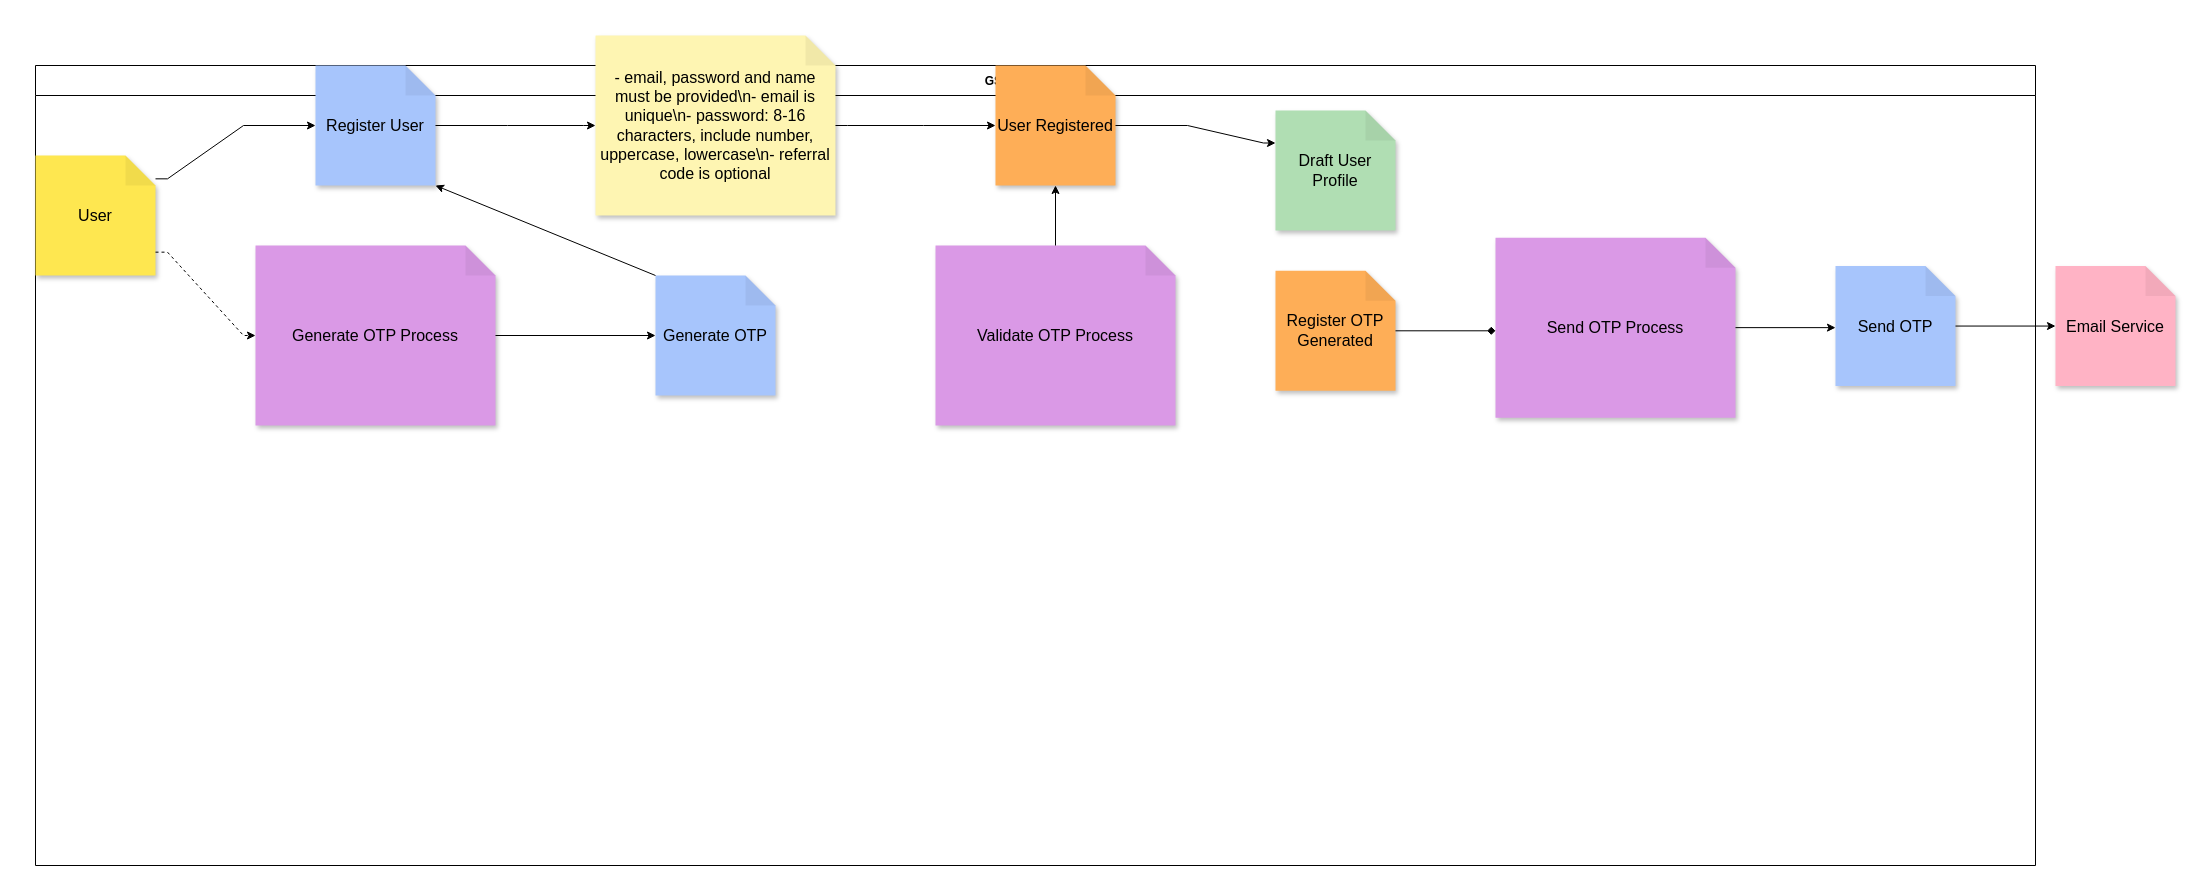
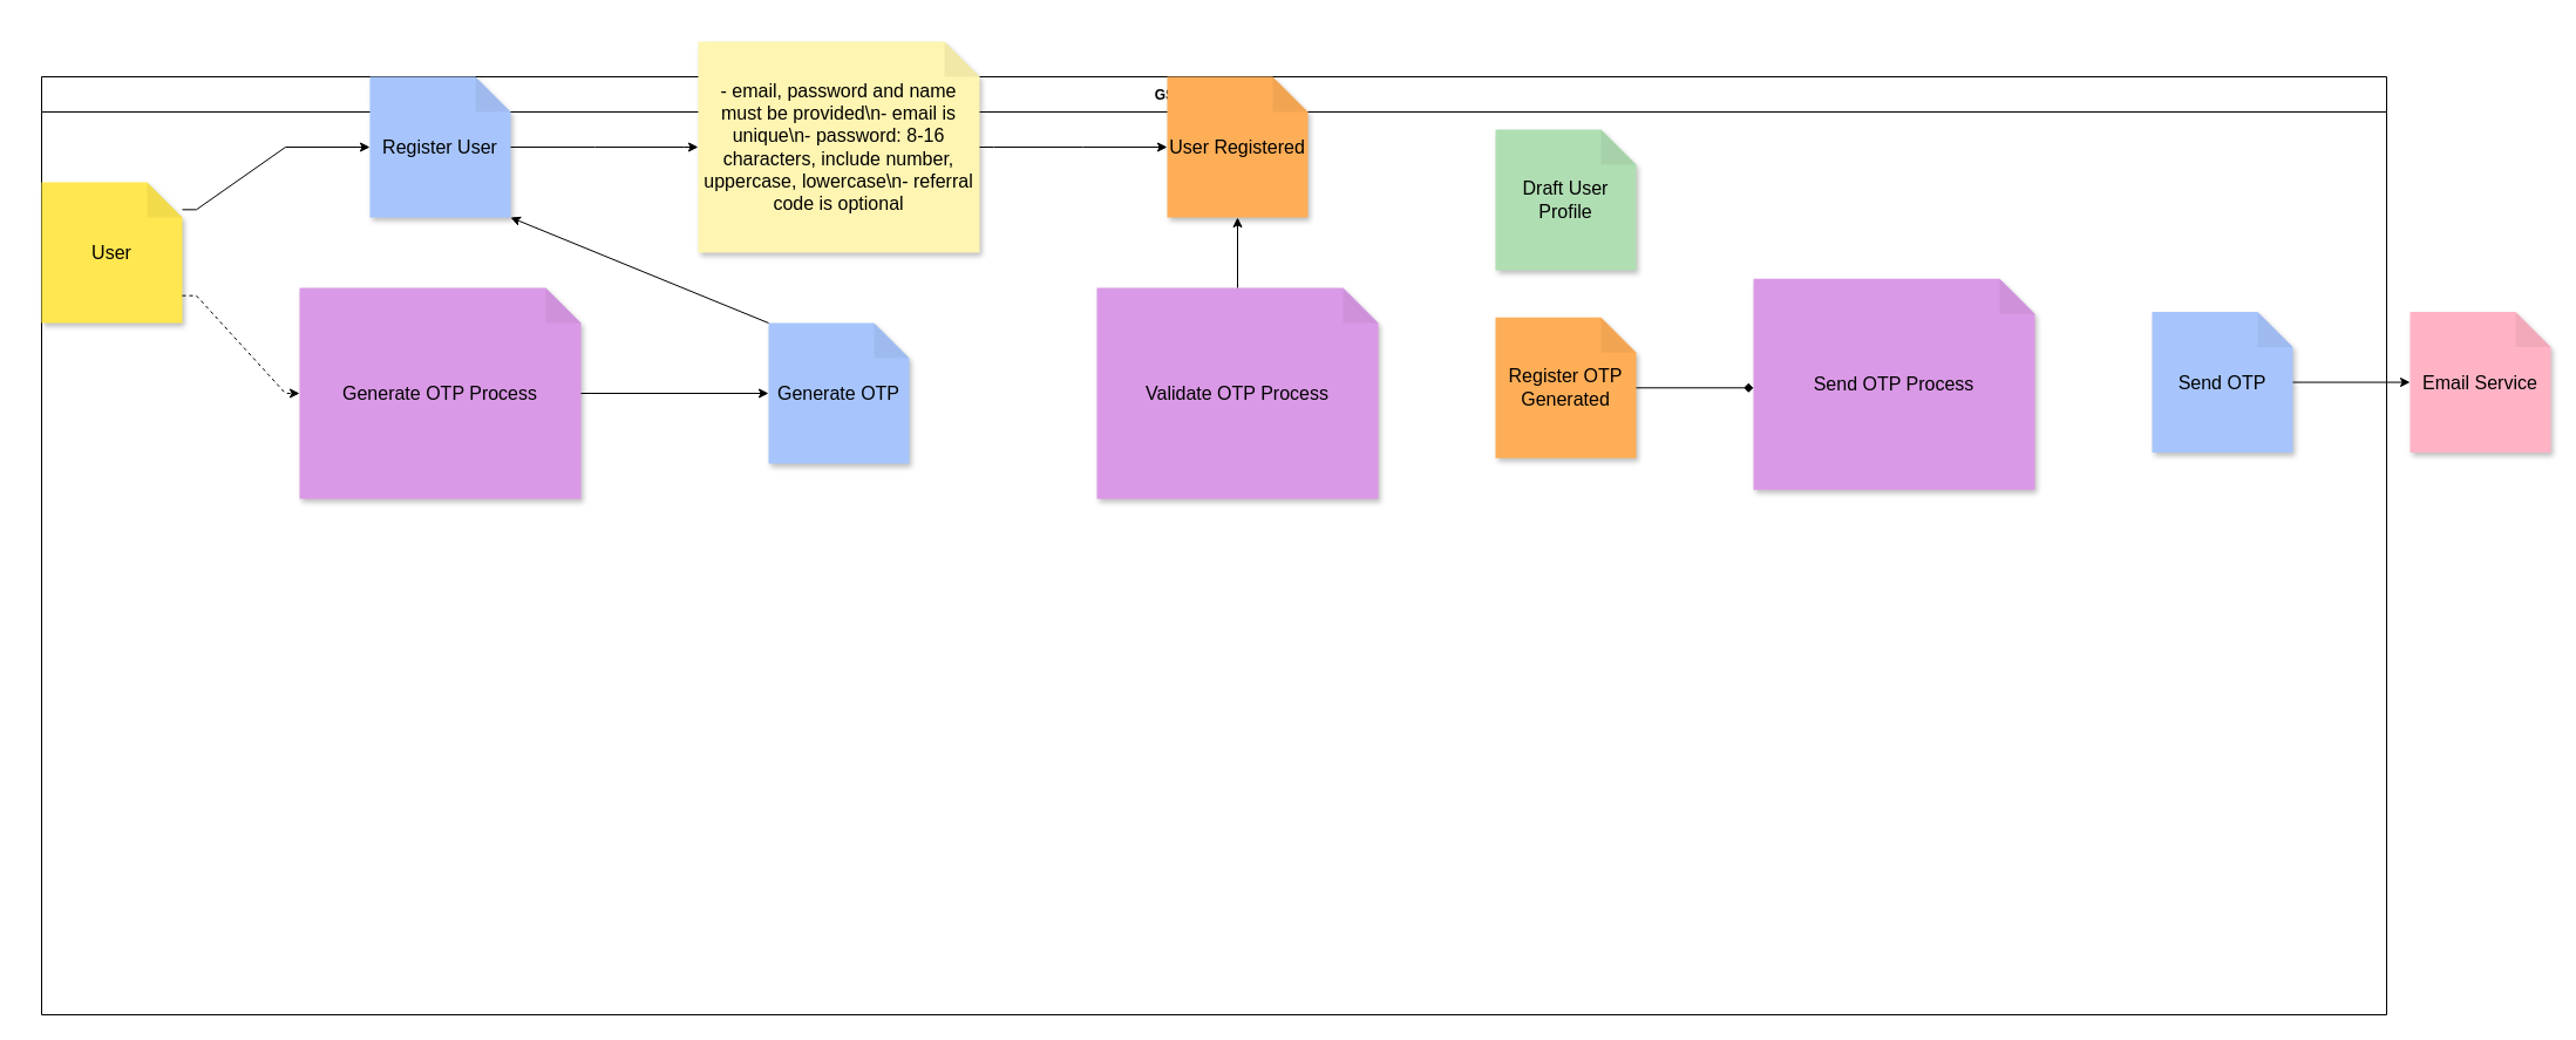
- <mxCell id="18" style="edgeStyle=orthogonalEdgeStyle;rounded=0;orthogonalLoop=1;jettySize=auto;html=1;noEdgeStyle=1;orthogonal=1;" parent="2" source="7" target="4" edge="1"><mxGeometry relative="1" as="geometry"><Array as="points"><mxPoint x="1152" y="60" /><mxPoint x="1228" y="77.5" /></Array></mxGeometry></mxCell>
- <mxCell id="25" style="edgeStyle=orthogonalEdgeStyle;rounded=0;orthogonalLoop=1;jettySize=auto;html=1;noEdgeStyle=1;orthogonal=1;" parent="2" source="12" target="13" edge="1"><mxGeometry relative="1" as="geometry" /></mxCell>
